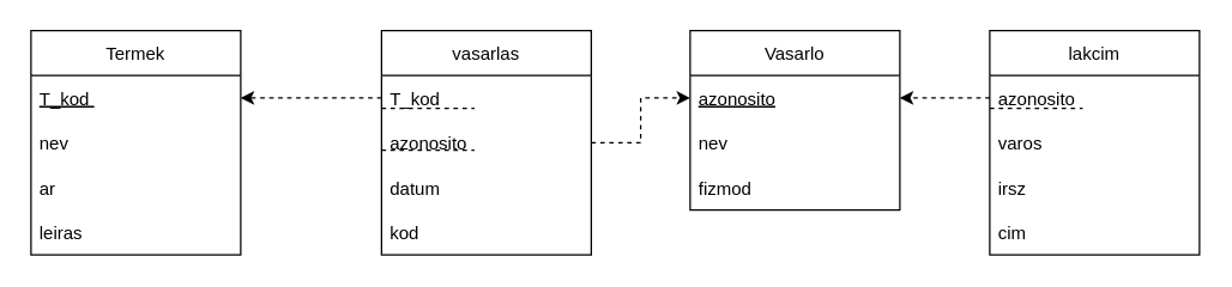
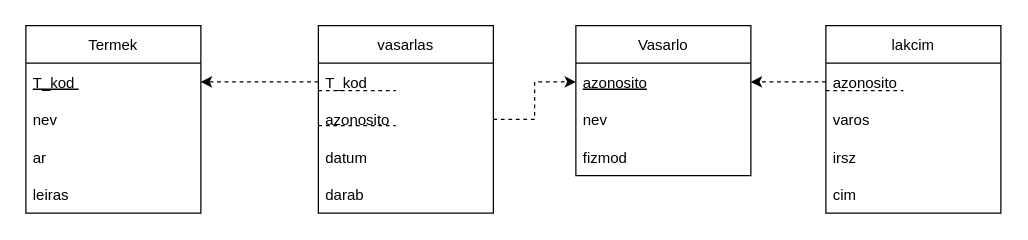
- <mxCell id="24" value="kod" style="text;strokeColor=none;fillColor=none;align=left;verticalAlign=middle;spacingLeft=4;spacingRight=4;overflow=hidden;points=[[0,0.5],[1,0.5]];portConstraint=eastwest;rotatable=0;" vertex="1" parent="18"><mxGeometry y="120" width="140" height="30" as="geometry" /></mxCell>
+ <mxCell id="24" value="darab" style="text;strokeColor=none;fillColor=none;align=left;verticalAlign=middle;spacingLeft=4;spacingRight=4;overflow=hidden;points=[[0,0.5],[1,0.5]];portConstraint=eastwest;rotatable=0;" vertex="1" parent="18"><mxGeometry y="120" width="140" height="30" as="geometry" /></mxCell>
